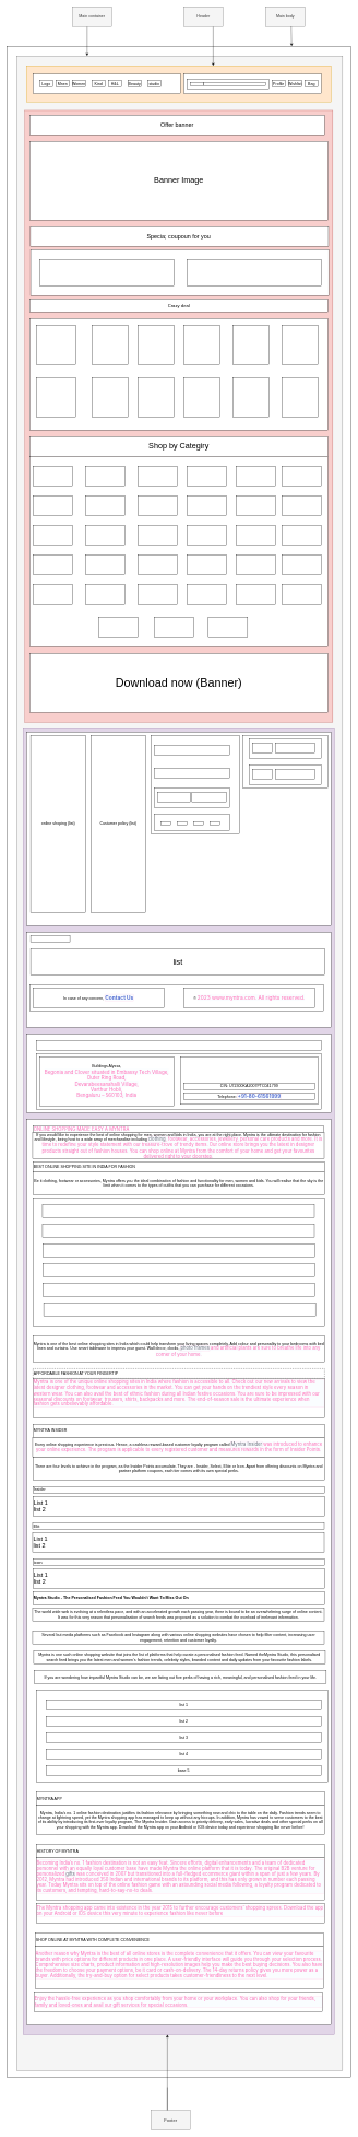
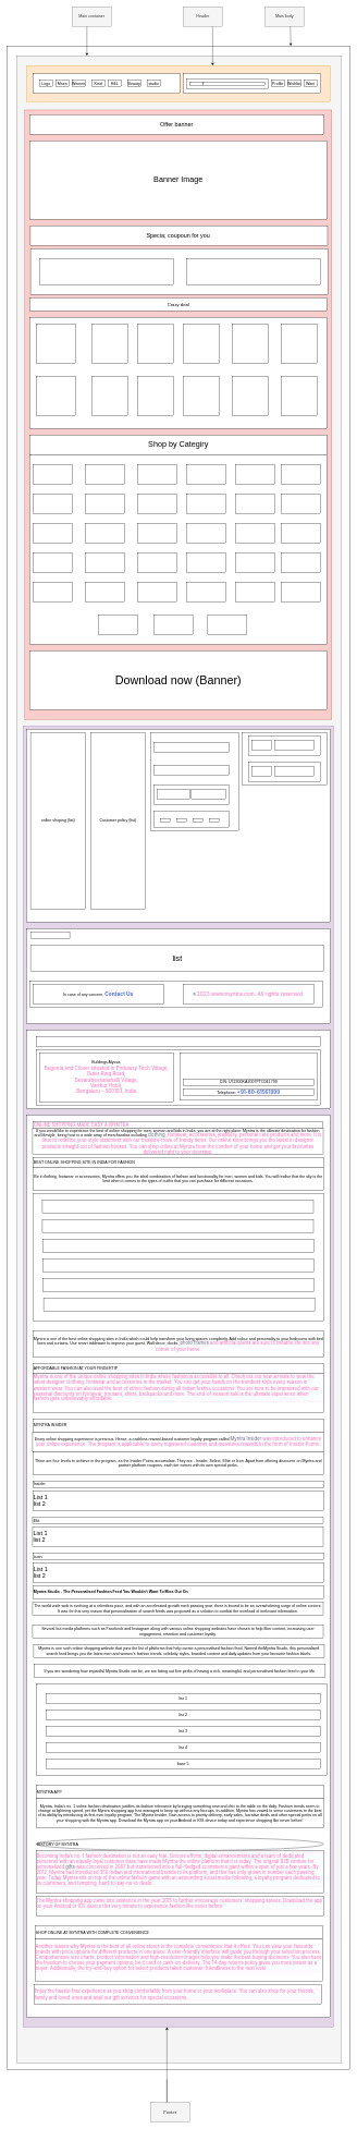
- <mxCell id="16" value="Bag" style="rounded=1;whiteSpace=wrap;html=1;arcSize=0;" parent="1" vertex="1"><mxGeometry x="930" y="245" width="40" height="20" as="geometry" /></mxCell>
+ <mxCell id="16" value="Want" style="rounded=1;whiteSpace=wrap;html=1;arcSize=0;" parent="1" vertex="1"><mxGeometry x="930" y="245" width="40" height="20" as="geometry" /></mxCell>
- <mxCell id="125" value="AFFORDABLE FASHION AT YOUR FINGERTIP" style="rounded=0;whiteSpace=wrap;html=1;align=left;dashed=1;" parent="1" vertex="1"><mxGeometry x="100" y="4170" width="890" height="30" as="geometry" /></mxCell>
+ <mxCell id="125" value="AFFORDABLE FASHION AT YOUR FINGERTIP" style="rounded=0;whiteSpace=wrap;html=1;align=left;" parent="1" vertex="1"><mxGeometry x="100" y="4170" width="890" height="30" as="geometry" /></mxCell>
- <mxCell id="149" value="HISTORY OF MYNTRA" style="rounded=0;whiteSpace=wrap;html=1;align=left;" parent="1" vertex="1"><mxGeometry x="110" y="5620" width="880" height="40" as="geometry" /></mxCell>
+ <mxCell id="149" value="HISTORY OF MYNTRA" style="ellipse;whiteSpace=wrap;html=1;align=left;" parent="1" vertex="1"><mxGeometry x="110" y="5620" width="880" height="40" as="geometry" /></mxCell>
